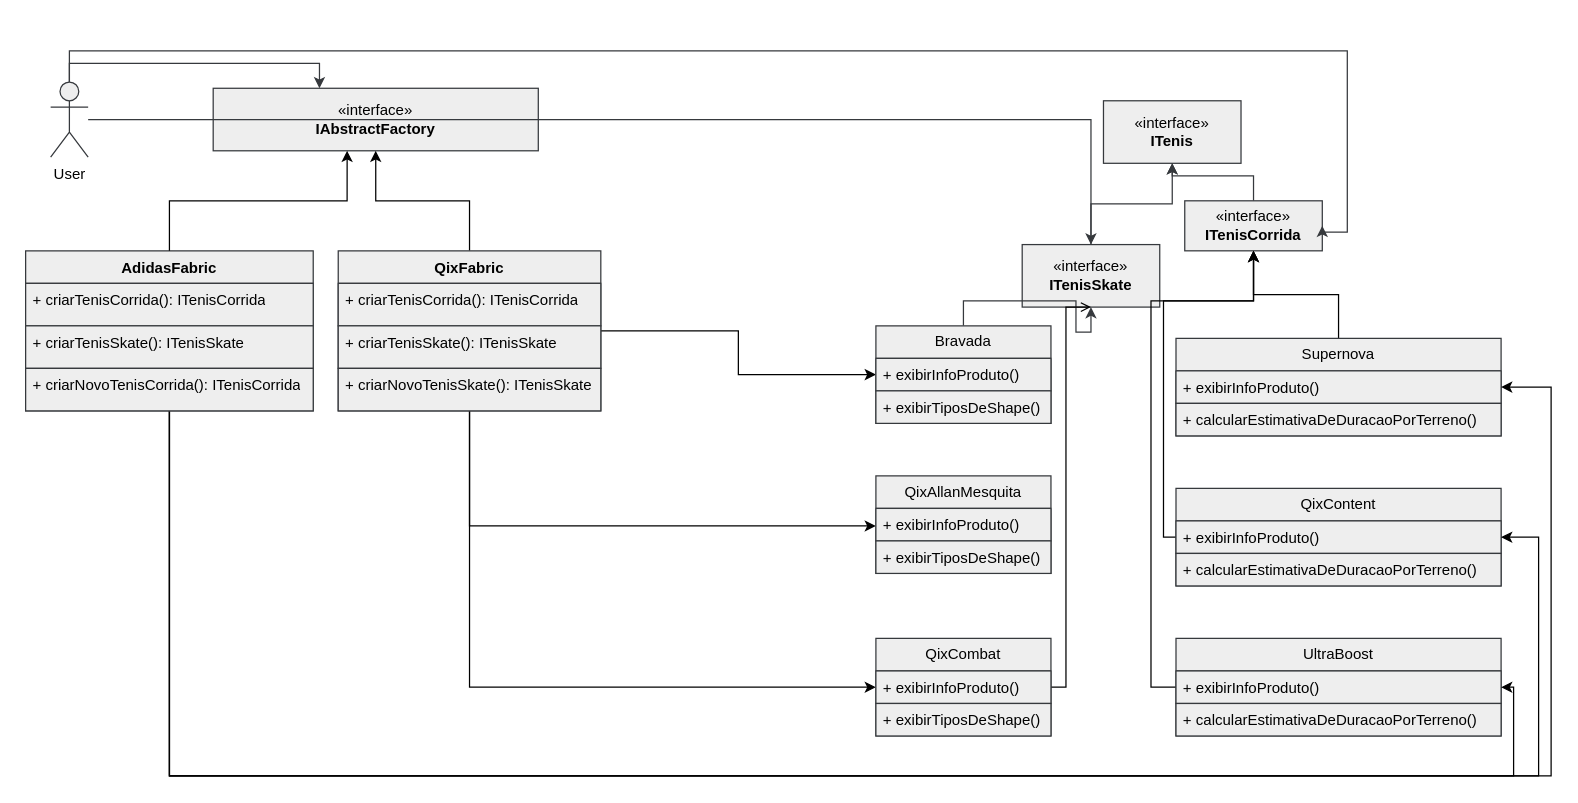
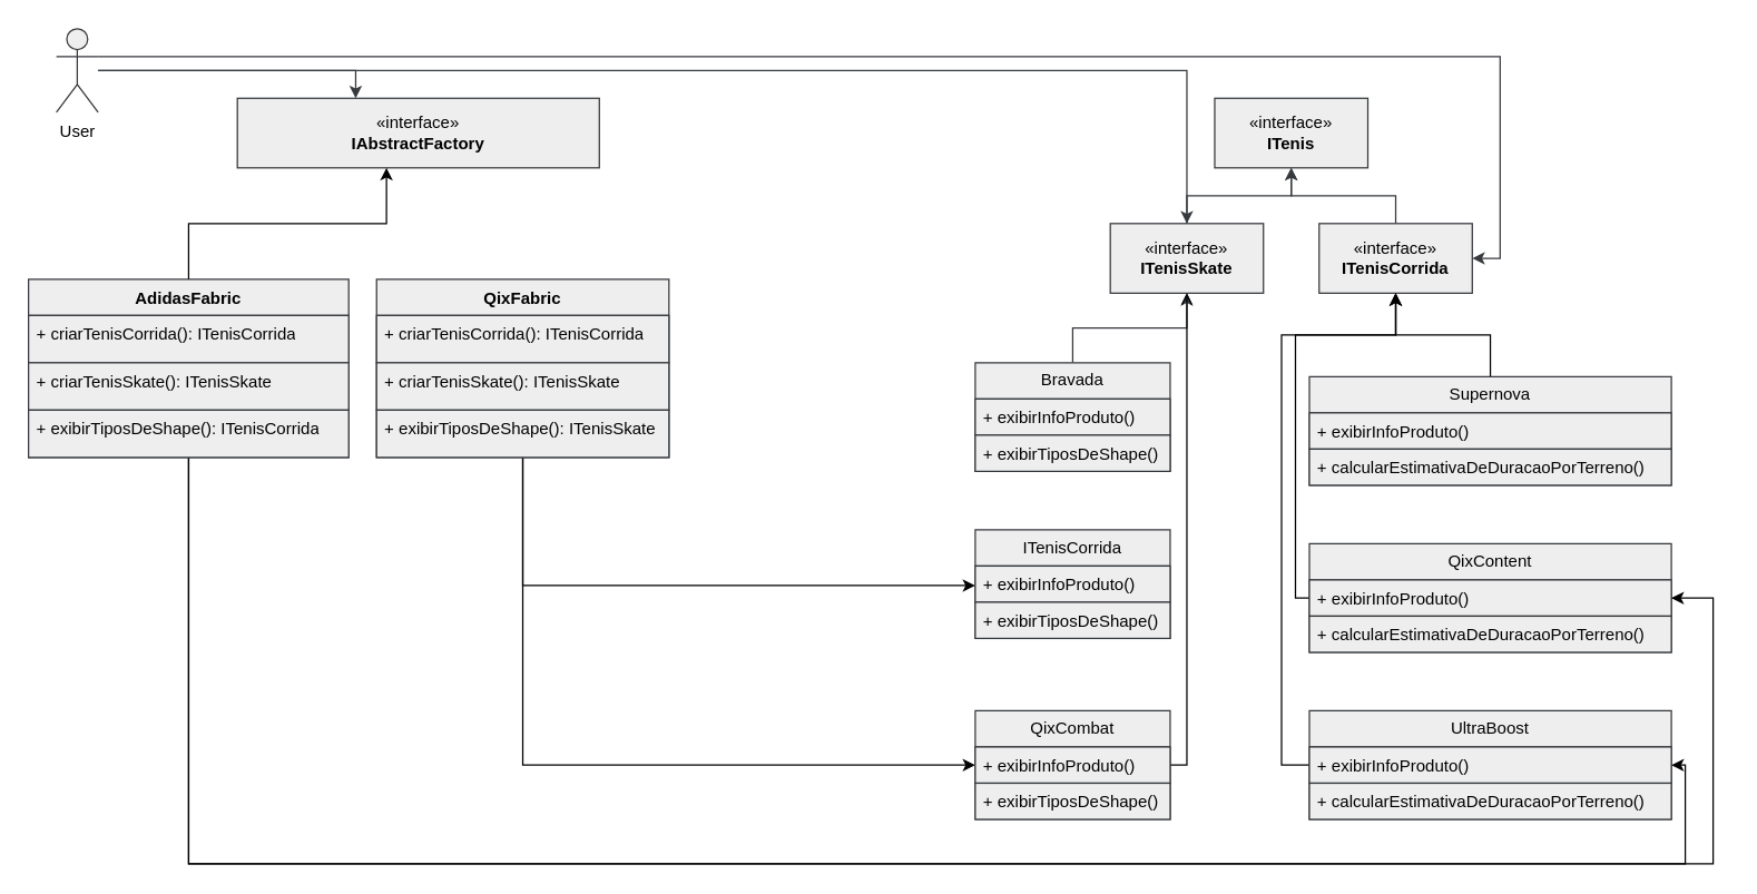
- <mxCell id="19" value="User&lt;div&gt;&lt;br&gt;&lt;/div&gt;" style="shape=umlActor;verticalLabelPosition=bottom;verticalAlign=top;html=1;labelBackgroundColor=none;labelBorderColor=none;fillColor=#eeeeee;strokeColor=#36393d;" vertex="1" parent="1"><mxGeometry x="40" y="65" width="30" height="60" as="geometry" /></mxCell>
+ <mxCell id="19" value="User&lt;div&gt;&lt;br&gt;&lt;/div&gt;" style="shape=umlActor;verticalLabelPosition=bottom;verticalAlign=top;html=1;labelBackgroundColor=none;labelBorderColor=none;fillColor=#eeeeee;strokeColor=#36393d;" vertex="1" parent="1"><mxGeometry x="40" y="20" width="30" height="60" as="geometry" /></mxCell>
- <mxCell id="11" value="«interface»&lt;br&gt;&lt;b&gt;ITenis&lt;/b&gt;" style="html=1;whiteSpace=wrap;labelBackgroundColor=none;labelBorderColor=none;fillColor=#eeeeee;strokeColor=#36393d;" vertex="1" parent="1"><mxGeometry x="882" y="80" width="110" height="50" as="geometry" /></mxCell>
+ <mxCell id="11" value="«interface»&lt;br&gt;&lt;b&gt;ITenis&lt;/b&gt;" style="html=1;whiteSpace=wrap;labelBackgroundColor=none;labelBorderColor=none;fillColor=#eeeeee;strokeColor=#36393d;" vertex="1" parent="1"><mxGeometry x="872" y="70" width="110" height="50" as="geometry" /></mxCell>
- <mxCell id="3" style="edgeStyle=orthogonalEdgeStyle;rounded=0;orthogonalLoop=1;jettySize=auto;html=1;entryX=0.5;entryY=1;entryDx=0;entryDy=0;" edge="1" parent="1" source="7" target="2"><mxGeometry relative="1" as="geometry" /></mxCell>
- <mxCell id="15" value="«interface»&lt;br&gt;&lt;b&gt;ITenisCorrida&lt;/b&gt;" style="html=1;whiteSpace=wrap;labelBackgroundColor=none;labelBorderColor=none;fillColor=#eeeeee;strokeColor=#36393d;" vertex="1" parent="1"><mxGeometry x="947" y="160" width="110" height="40" as="geometry" /></mxCell>
+ <mxCell id="15" value="«interface»&lt;br&gt;&lt;b&gt;ITenisCorrida&lt;/b&gt;" style="html=1;whiteSpace=wrap;labelBackgroundColor=none;labelBorderColor=none;fillColor=#eeeeee;strokeColor=#36393d;" vertex="1" parent="1"><mxGeometry x="947" y="160" width="110" height="50" as="geometry" /></mxCell>
- <mxCell id="13" value="«interface»&lt;br&gt;&lt;b&gt;ITenisSkate&lt;/b&gt;" style="html=1;whiteSpace=wrap;labelBackgroundColor=none;labelBorderColor=none;fillColor=#eeeeee;strokeColor=#36393d;" vertex="1" parent="1"><mxGeometry x="817" y="195" width="110" height="50" as="geometry" /></mxCell>
+ <mxCell id="13" value="«interface»&lt;br&gt;&lt;b&gt;ITenisSkate&lt;/b&gt;" style="html=1;whiteSpace=wrap;labelBackgroundColor=none;labelBorderColor=none;fillColor=#eeeeee;strokeColor=#36393d;" vertex="1" parent="1"><mxGeometry x="797" y="160" width="110" height="50" as="geometry" /></mxCell>
- <mxCell id="4" style="edgeStyle=orthogonalEdgeStyle;rounded=0;orthogonalLoop=1;jettySize=auto;html=1;" edge="1" parent="1" source="7" target="21"><mxGeometry relative="1" as="geometry" /></mxCell>
- <mxCell id="49" value="+&amp;nbsp;criarNovoTenisCorrida(): ITenisCorrida" style="text;align=left;verticalAlign=top;spacingLeft=4;spacingRight=4;overflow=hidden;rotatable=0;points=[[0,0.5],[1,0.5]];portConstraint=eastwest;whiteSpace=wrap;html=1;labelBackgroundColor=none;labelBorderColor=none;fillColor=#eeeeee;strokeColor=#36393d;" vertex="1" parent="46"><mxGeometry y="94" width="230" height="34" as="geometry" /></mxCell>
+ <mxCell id="49" value="+&amp;nbsp;exibirTiposDeShape(): ITenisCorrida" style="text;align=left;verticalAlign=top;spacingLeft=4;spacingRight=4;overflow=hidden;rotatable=0;points=[[0,0.5],[1,0.5]];portConstraint=eastwest;whiteSpace=wrap;html=1;labelBackgroundColor=none;labelBorderColor=none;fillColor=#eeeeee;strokeColor=#36393d;" vertex="1" parent="46"><mxGeometry y="94" width="230" height="34" as="geometry" /></mxCell>
- <mxCell id="10" value="+ criarNovoTenisSkate(): ITenisSkate" style="text;align=left;verticalAlign=top;spacingLeft=4;spacingRight=4;overflow=hidden;rotatable=0;points=[[0,0.5],[1,0.5]];portConstraint=eastwest;whiteSpace=wrap;html=1;labelBackgroundColor=none;labelBorderColor=none;fillColor=#eeeeee;strokeColor=#36393d;" vertex="1" parent="7"><mxGeometry y="94" width="210" height="34" as="geometry" /></mxCell>
+ <mxCell id="10" value="+ exibirTiposDeShape(): ITenisSkate" style="text;align=left;verticalAlign=top;spacingLeft=4;spacingRight=4;overflow=hidden;rotatable=0;points=[[0,0.5],[1,0.5]];portConstraint=eastwest;whiteSpace=wrap;html=1;labelBackgroundColor=none;labelBorderColor=none;fillColor=#eeeeee;strokeColor=#36393d;" vertex="1" parent="7"><mxGeometry y="94" width="210" height="34" as="geometry" /></mxCell>
- <mxCell id="28" value="QixAllanMesquita" style="swimlane;fontStyle=0;childLayout=stackLayout;horizontal=1;startSize=26;horizontalStack=0;resizeParent=1;resizeParentMax=0;resizeLast=0;collapsible=1;marginBottom=0;whiteSpace=wrap;html=1;labelBackgroundColor=none;labelBorderColor=none;fillColor=#eeeeee;strokeColor=#36393d;" vertex="1" parent="1"><mxGeometry x="700" y="380" width="140" height="78" as="geometry" /></mxCell>
+ <mxCell id="28" value="ITenisCorrida" style="swimlane;fontStyle=0;childLayout=stackLayout;horizontal=1;startSize=26;horizontalStack=0;resizeParent=1;resizeParentMax=0;resizeLast=0;collapsible=1;marginBottom=0;whiteSpace=wrap;html=1;labelBackgroundColor=none;labelBorderColor=none;fillColor=#eeeeee;strokeColor=#36393d;" vertex="1" parent="1"><mxGeometry x="700" y="380" width="140" height="78" as="geometry" /></mxCell>
- <mxCell id="43" style="edgeStyle=orthogonalEdgeStyle;rounded=0;orthogonalLoop=1;jettySize=auto;html=1;" edge="1" parent="1" source="46" target="25"><mxGeometry relative="1" as="geometry"><Array as="points"><mxPoint x="135" y="620" /><mxPoint x="1240" y="620" /><mxPoint x="1240" y="309" /></Array></mxGeometry></mxCell>
